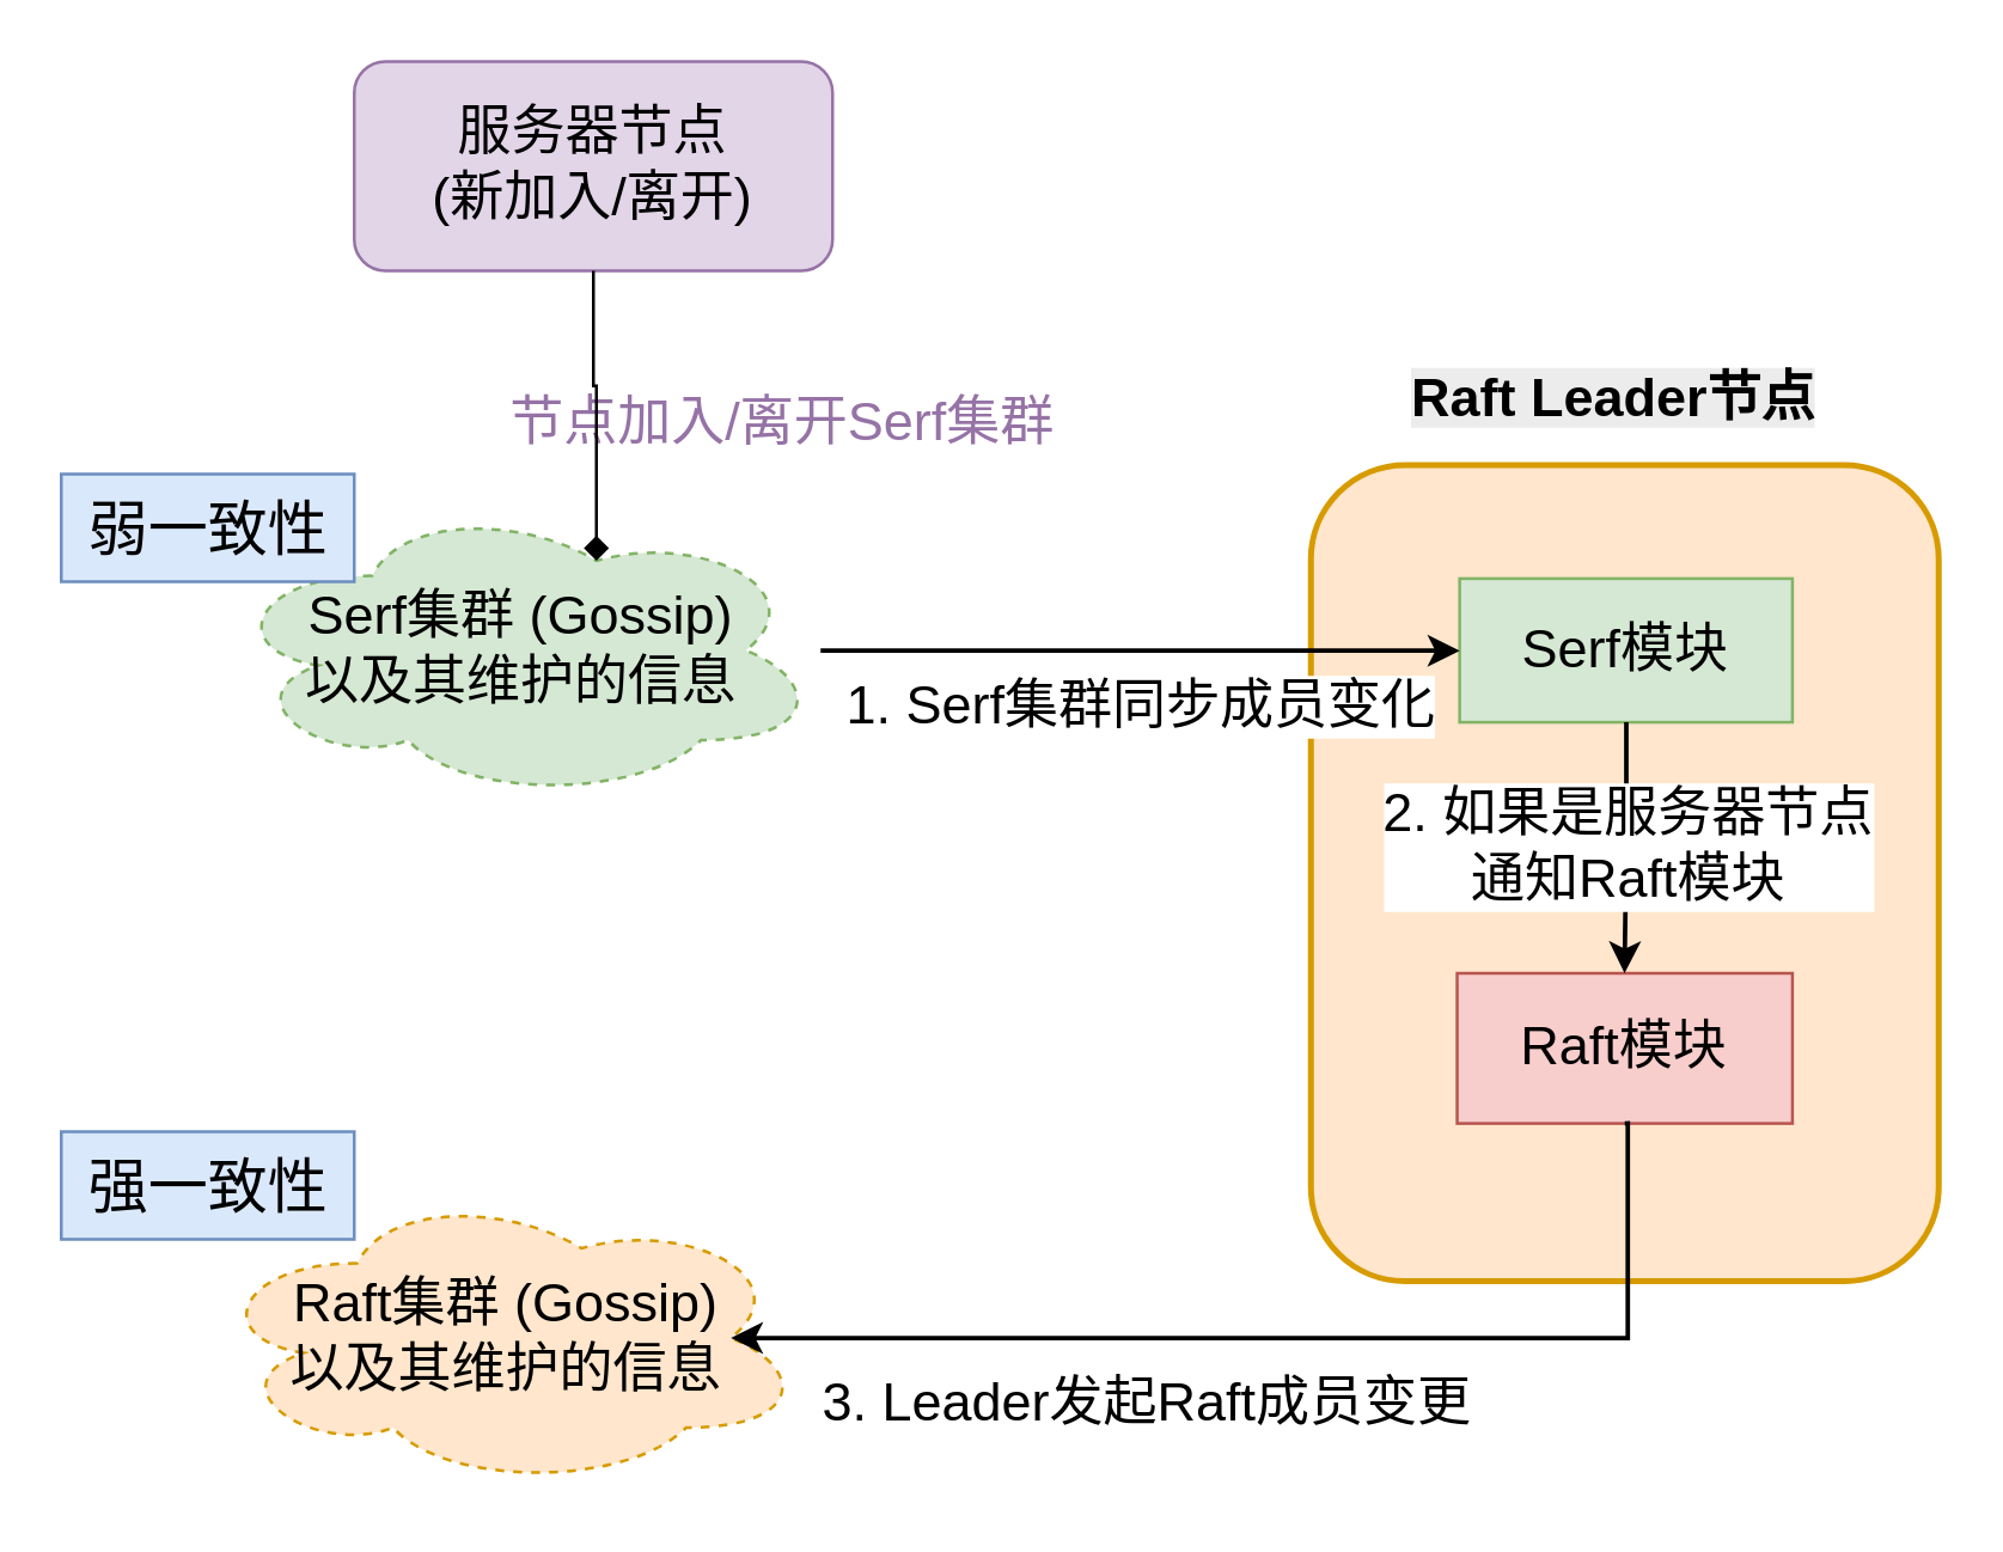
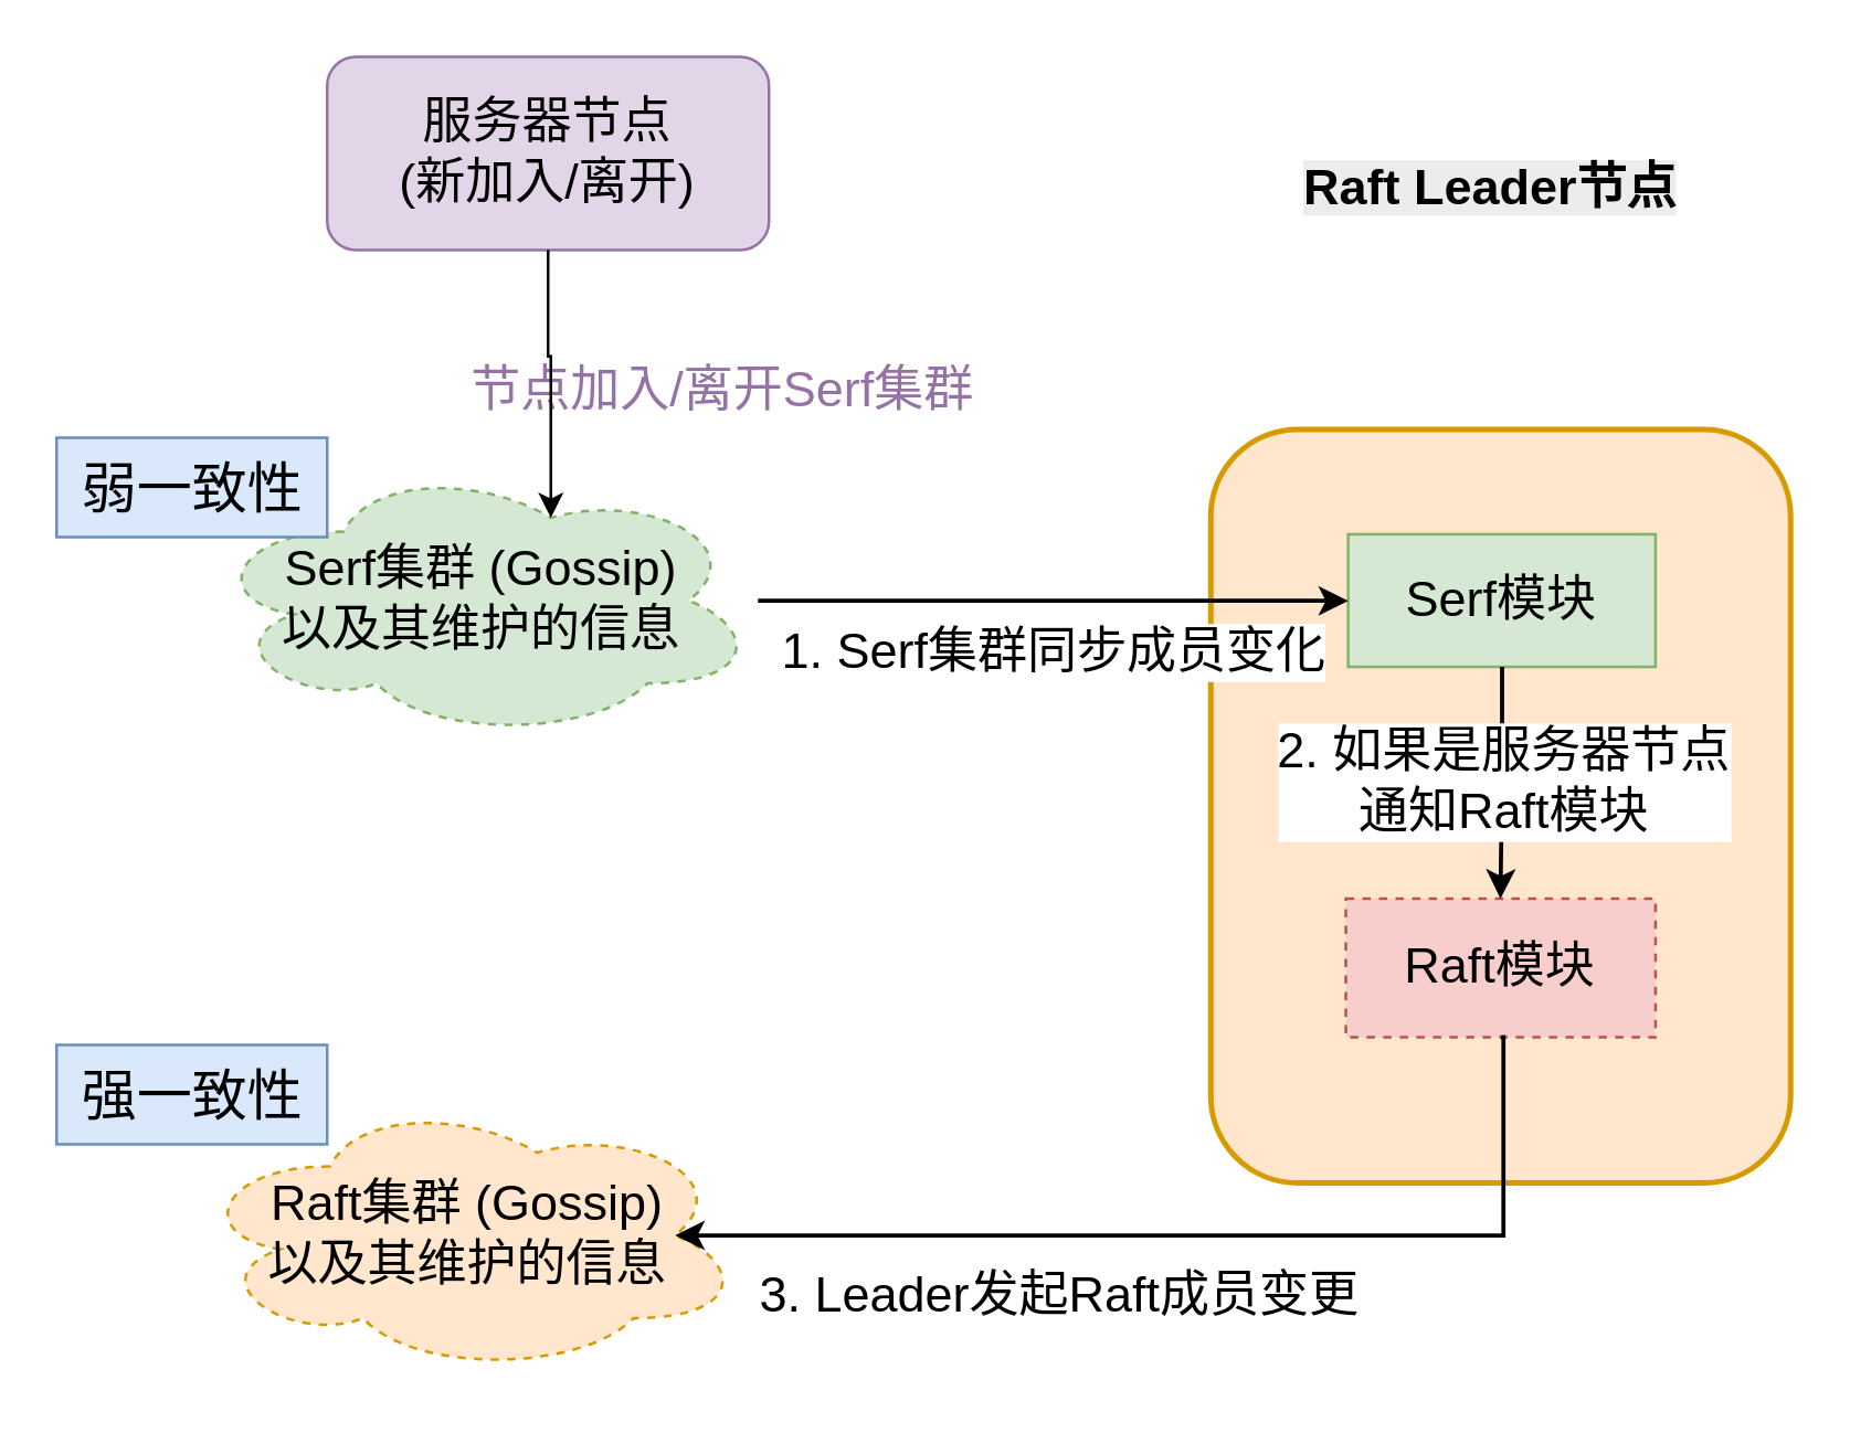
- <mxCell id="12" value="&lt;span style=&quot;color: rgb(0, 0, 0); font-family: Helvetica; font-style: normal; font-variant-ligatures: normal; font-variant-caps: normal; font-weight: 700; letter-spacing: normal; orphans: 2; text-align: center; text-indent: 0px; text-transform: none; widows: 2; word-spacing: 0px; -webkit-text-stroke-width: 0px; white-space: normal; background-color: rgb(236, 236, 236); text-decoration-thickness: initial; text-decoration-style: initial; text-decoration-color: initial; float: none; display: inline !important;&quot;&gt;Raft Leader节点&lt;/span&gt;" style="text;whiteSpace=wrap;html=1;fontSize=18;" vertex="1" parent="1"><mxGeometry x="469.5" y="116" width="147" height="39" as="geometry" /></mxCell>
+ <mxCell id="12" value="&lt;span style=&quot;color: rgb(0, 0, 0); font-family: Helvetica; font-style: normal; font-variant-ligatures: normal; font-variant-caps: normal; font-weight: 700; letter-spacing: normal; orphans: 2; text-align: center; text-indent: 0px; text-transform: none; widows: 2; word-spacing: 0px; -webkit-text-stroke-width: 0px; white-space: normal; background-color: rgb(236, 236, 236); text-decoration-thickness: initial; text-decoration-style: initial; text-decoration-color: initial; float: none; display: inline !important;&quot;&gt;Raft Leader节点&lt;/span&gt;" style="text;whiteSpace=wrap;html=1;fontSize=18;" vertex="1" parent="1"><mxGeometry x="469.5" y="51" width="147" height="39" as="geometry" /></mxCell>
- <mxCell id="11" style="edgeStyle=orthogonalEdgeStyle;rounded=0;orthogonalLoop=1;jettySize=auto;html=1;exitX=0.5;exitY=1;exitDx=0;exitDy=0;entryX=0.625;entryY=0.2;entryDx=0;entryDy=0;entryPerimeter=0;fontSize=18;endArrow=diamond;" edge="1" parent="1" source="8" target="7"><mxGeometry relative="1" as="geometry" /></mxCell>
+ <mxCell id="11" style="edgeStyle=orthogonalEdgeStyle;rounded=0;orthogonalLoop=1;jettySize=auto;html=1;exitX=0.5;exitY=1;exitDx=0;exitDy=0;entryX=0.625;entryY=0.2;entryDx=0;entryDy=0;entryPerimeter=0;fontSize=18;" edge="1" parent="1" source="8" target="7"><mxGeometry relative="1" as="geometry" /></mxCell>
- <mxCell id="4" value="Raft模块" style="rounded=0;whiteSpace=wrap;html=1;fillColor=#f8cecc;strokeColor=#b85450;fontSize=18;" vertex="1" parent="2"><mxGeometry x="48.923" y="169.997" width="112.149" height="50.245" as="geometry" /></mxCell>
+ <mxCell id="4" value="Raft模块" style="rounded=0;whiteSpace=wrap;html=1;fillColor=#f8cecc;strokeColor=#b85450;fontSize=18;dashed=1;" vertex="1" parent="2"><mxGeometry x="48.923" y="169.997" width="112.149" height="50.245" as="geometry" /></mxCell>
